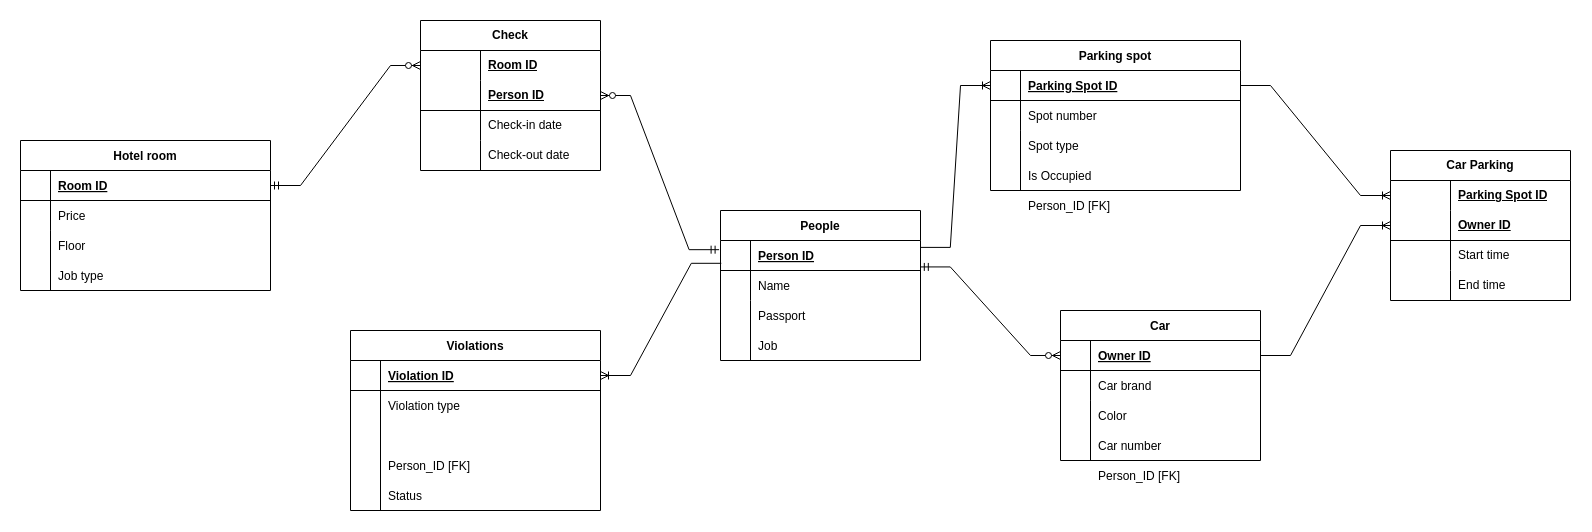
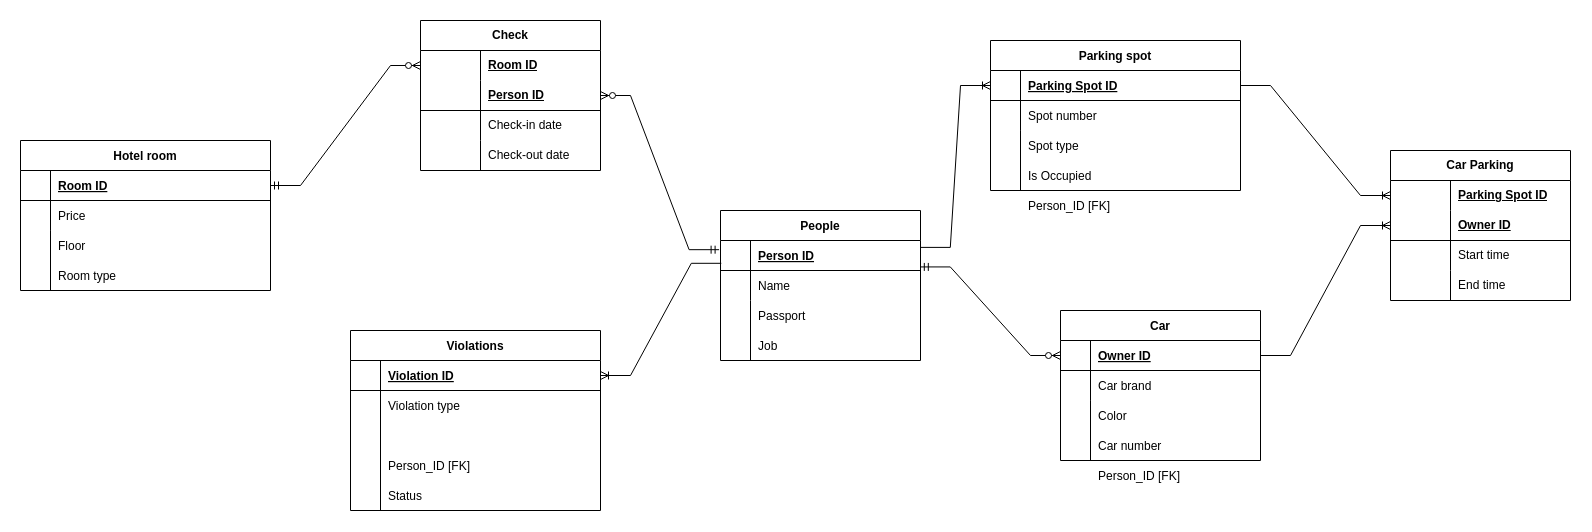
- <mxCell id="57" value="Job type" style="shape=partialRectangle;overflow=hidden;connectable=0;fillColor=none;top=0;left=0;bottom=0;right=0;align=left;spacingLeft=6;" parent="45" vertex="1"><mxGeometry x="30" y="120" width="220" height="30" as="geometry"><mxRectangle width="220" height="30" as="alternateBounds" /></mxGeometry></mxCell>
+ <mxCell id="57" value="Room type" style="shape=partialRectangle;overflow=hidden;connectable=0;fillColor=none;top=0;left=0;bottom=0;right=0;align=left;spacingLeft=6;" parent="45" vertex="1"><mxGeometry x="30" y="120" width="220" height="30" as="geometry"><mxRectangle width="220" height="30" as="alternateBounds" /></mxGeometry></mxCell>
